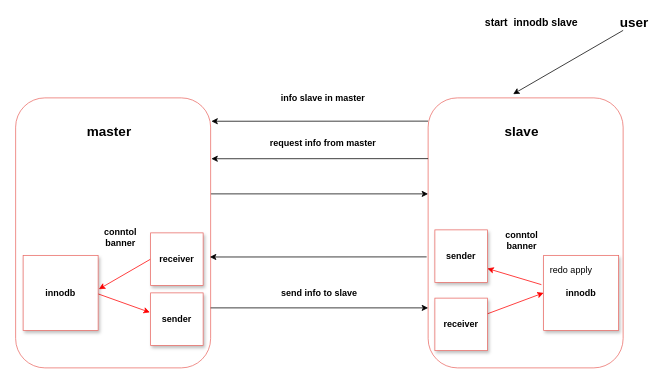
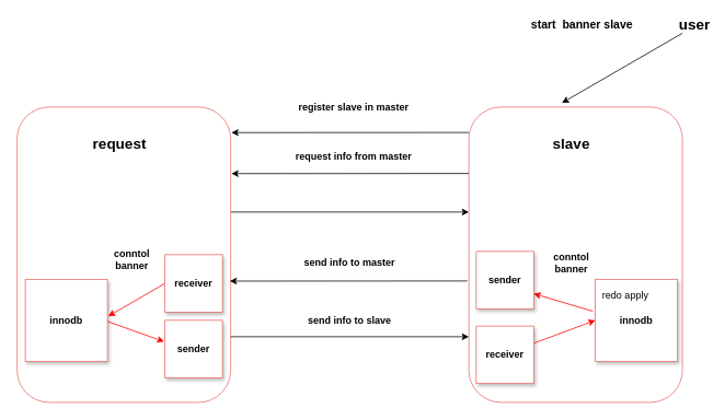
- <mxCell id="8" value="&lt;b&gt;&lt;font style=&quot;font-size: 14px&quot;&gt;start&amp;nbsp; innodb slave&lt;/font&gt;&lt;/b&gt;" style="text;html=1;strokeColor=none;fillColor=none;align=center;verticalAlign=middle;whiteSpace=wrap;rounded=0;shadow=1;" parent="1" vertex="1"><mxGeometry x="640" y="20" width="136" height="20" as="geometry" /></mxCell>
+ <mxCell id="8" value="&lt;b&gt;&lt;font style=&quot;font-size: 14px&quot;&gt;start&amp;nbsp; banner slave&lt;/font&gt;&lt;/b&gt;" style="text;html=1;strokeColor=none;fillColor=none;align=center;verticalAlign=middle;whiteSpace=wrap;rounded=0;shadow=1;" parent="1" vertex="1"><mxGeometry x="640" y="20" width="136" height="20" as="geometry" /></mxCell>
- <mxCell id="9" value="&lt;b&gt;info slave in master&lt;/b&gt;" style="text;html=1;strokeColor=none;fillColor=none;align=center;verticalAlign=middle;whiteSpace=wrap;rounded=0;shadow=1;" parent="1" vertex="1"><mxGeometry x="360" y="120" width="140" height="20" as="geometry" /></mxCell>
+ <mxCell id="9" value="&lt;b&gt;register slave in master&lt;/b&gt;" style="text;html=1;strokeColor=none;fillColor=none;align=center;verticalAlign=middle;whiteSpace=wrap;rounded=0;shadow=1;" parent="1" vertex="1"><mxGeometry x="360" y="120" width="140" height="20" as="geometry" /></mxCell>
- <mxCell id="26" value="&lt;b&gt;&lt;font style=&quot;font-size: 18px&quot;&gt;master&lt;/font&gt;&lt;/b&gt;" style="text;html=1;strokeColor=none;fillColor=none;align=center;verticalAlign=middle;whiteSpace=wrap;rounded=0;" vertex="1" parent="1"><mxGeometry x="90" y="140" width="110" height="70" as="geometry" /></mxCell>
+ <mxCell id="26" value="&lt;b&gt;&lt;font style=&quot;font-size: 18px&quot;&gt;request&lt;/font&gt;&lt;/b&gt;" style="text;html=1;strokeColor=none;fillColor=none;align=center;verticalAlign=middle;whiteSpace=wrap;rounded=0;" vertex="1" parent="1"><mxGeometry x="90" y="140" width="110" height="70" as="geometry" /></mxCell>
+ <mxCell id="17" value="&lt;b&gt;send info to master&lt;/b&gt;" style="text;html=1;strokeColor=none;fillColor=none;align=center;verticalAlign=middle;whiteSpace=wrap;rounded=0;shadow=1;" parent="1" vertex="1"><mxGeometry x="360" y="310" width="130" height="20" as="geometry" /></mxCell>
